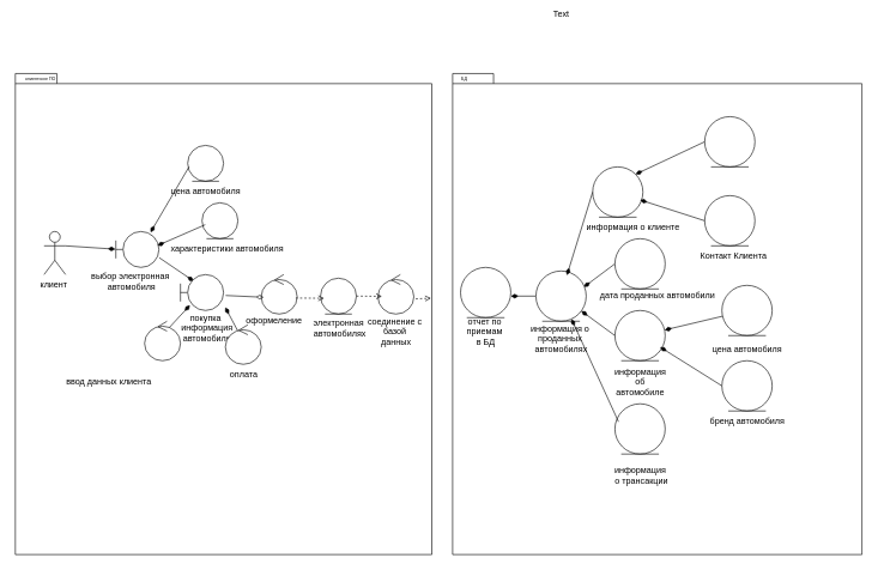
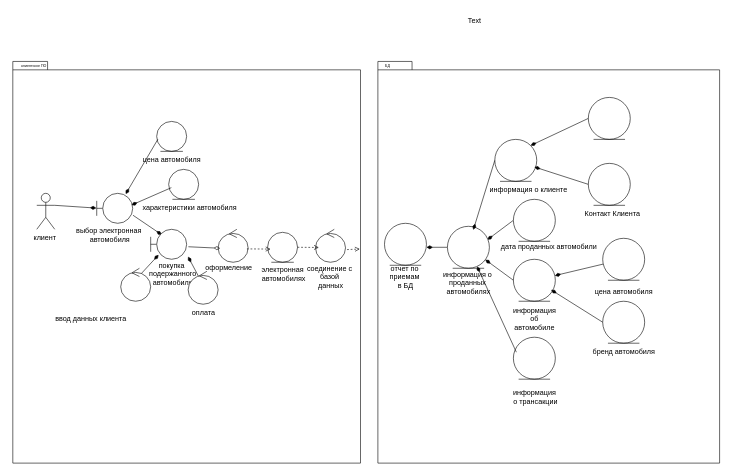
- <mxCell id="7" value="Text" style="text;html=1;align=center;verticalAlign=middle;resizable=0;points=[];autosize=1;strokeColor=none;fillColor=none;" parent="1" vertex="1"><mxGeometry x="755" y="5" width="50" height="30" as="geometry" /></mxCell>
+ <mxCell id="7" value="Text" style="text;html=1;align=center;verticalAlign=middle;resizable=0;points=[];autosize=1;strokeColor=none;fillColor=none;" parent="1" vertex="1"><mxGeometry x="765" y="20" width="50" height="30" as="geometry" /></mxCell>
- <mxCell id="15" value="покупка&lt;div&gt;&amp;nbsp;информация&lt;/div&gt;&lt;div&gt;&amp;nbsp;автомобиля&lt;/div&gt;" style="text;html=1;align=center;verticalAlign=middle;resizable=0;points=[];autosize=1;strokeColor=none;fillColor=none;" parent="1" vertex="1"><mxGeometry x="230" y="427" width="110" height="60" as="geometry" /></mxCell>
+ <mxCell id="15" value="покупка&lt;div&gt;&amp;nbsp;подержанного&lt;/div&gt;&lt;div&gt;&amp;nbsp;автомобиля&lt;/div&gt;" style="text;html=1;align=center;verticalAlign=middle;resizable=0;points=[];autosize=1;strokeColor=none;fillColor=none;" parent="1" vertex="1"><mxGeometry x="230" y="427" width="110" height="60" as="geometry" /></mxCell>
